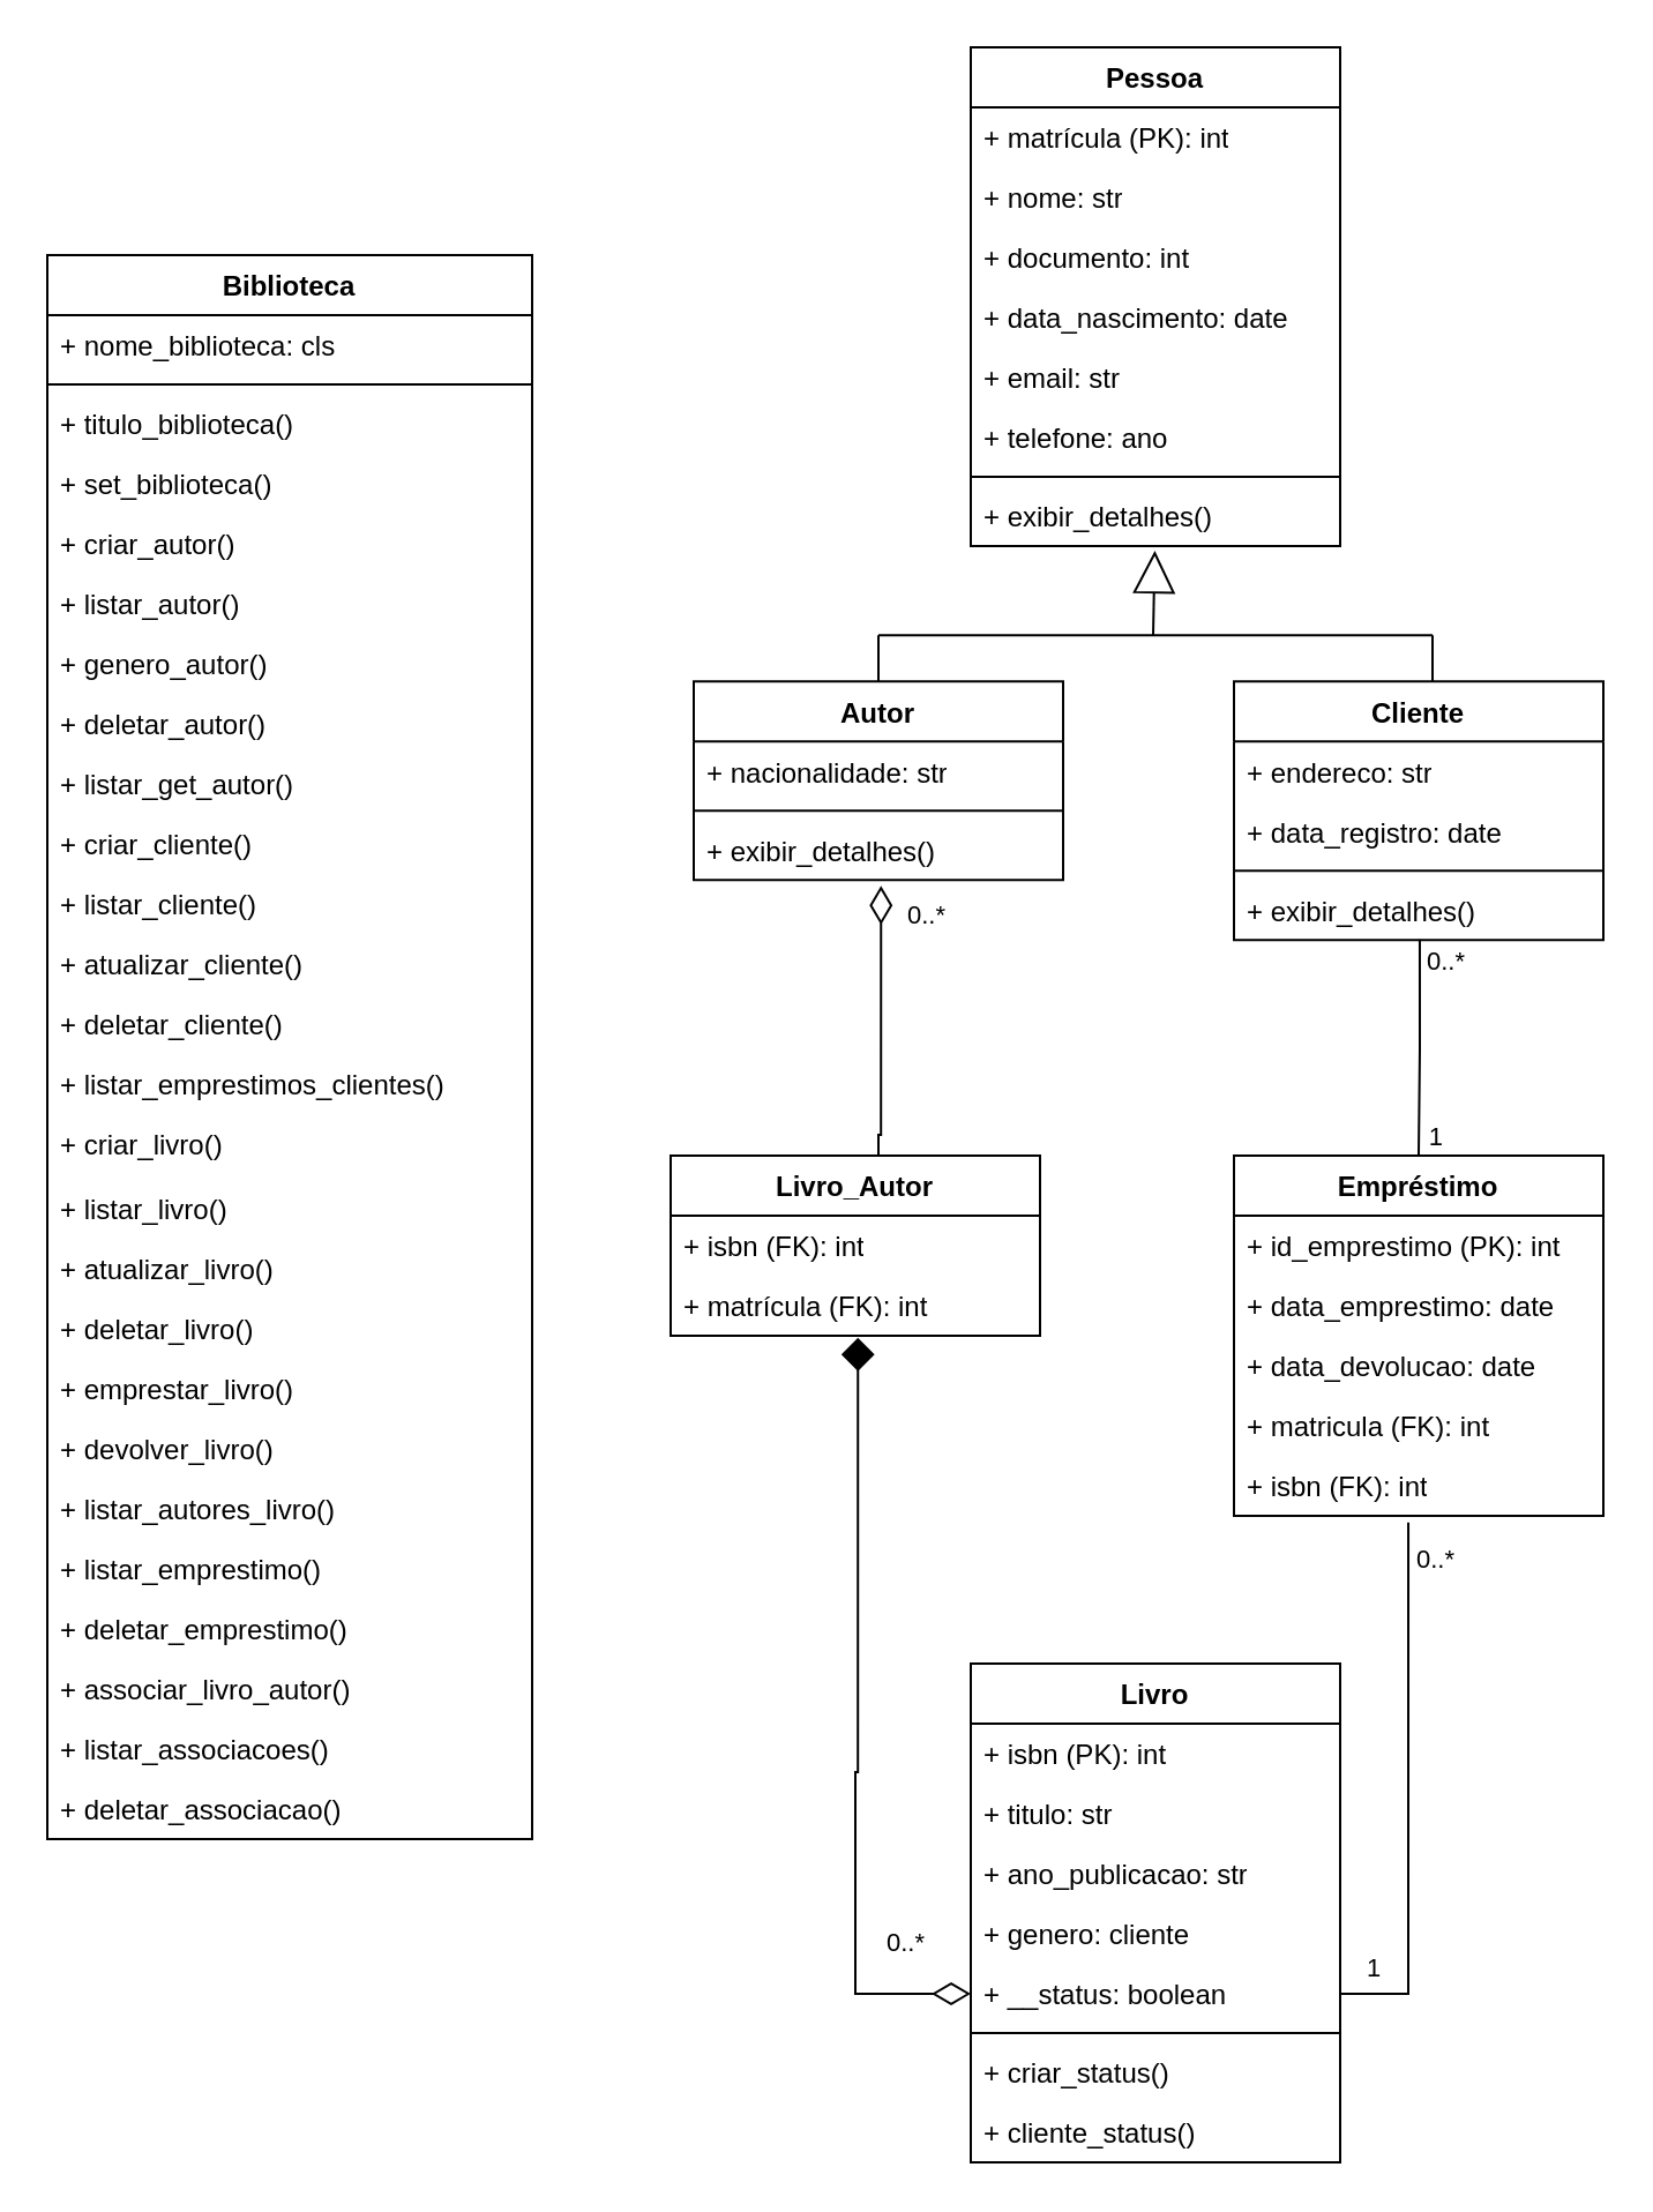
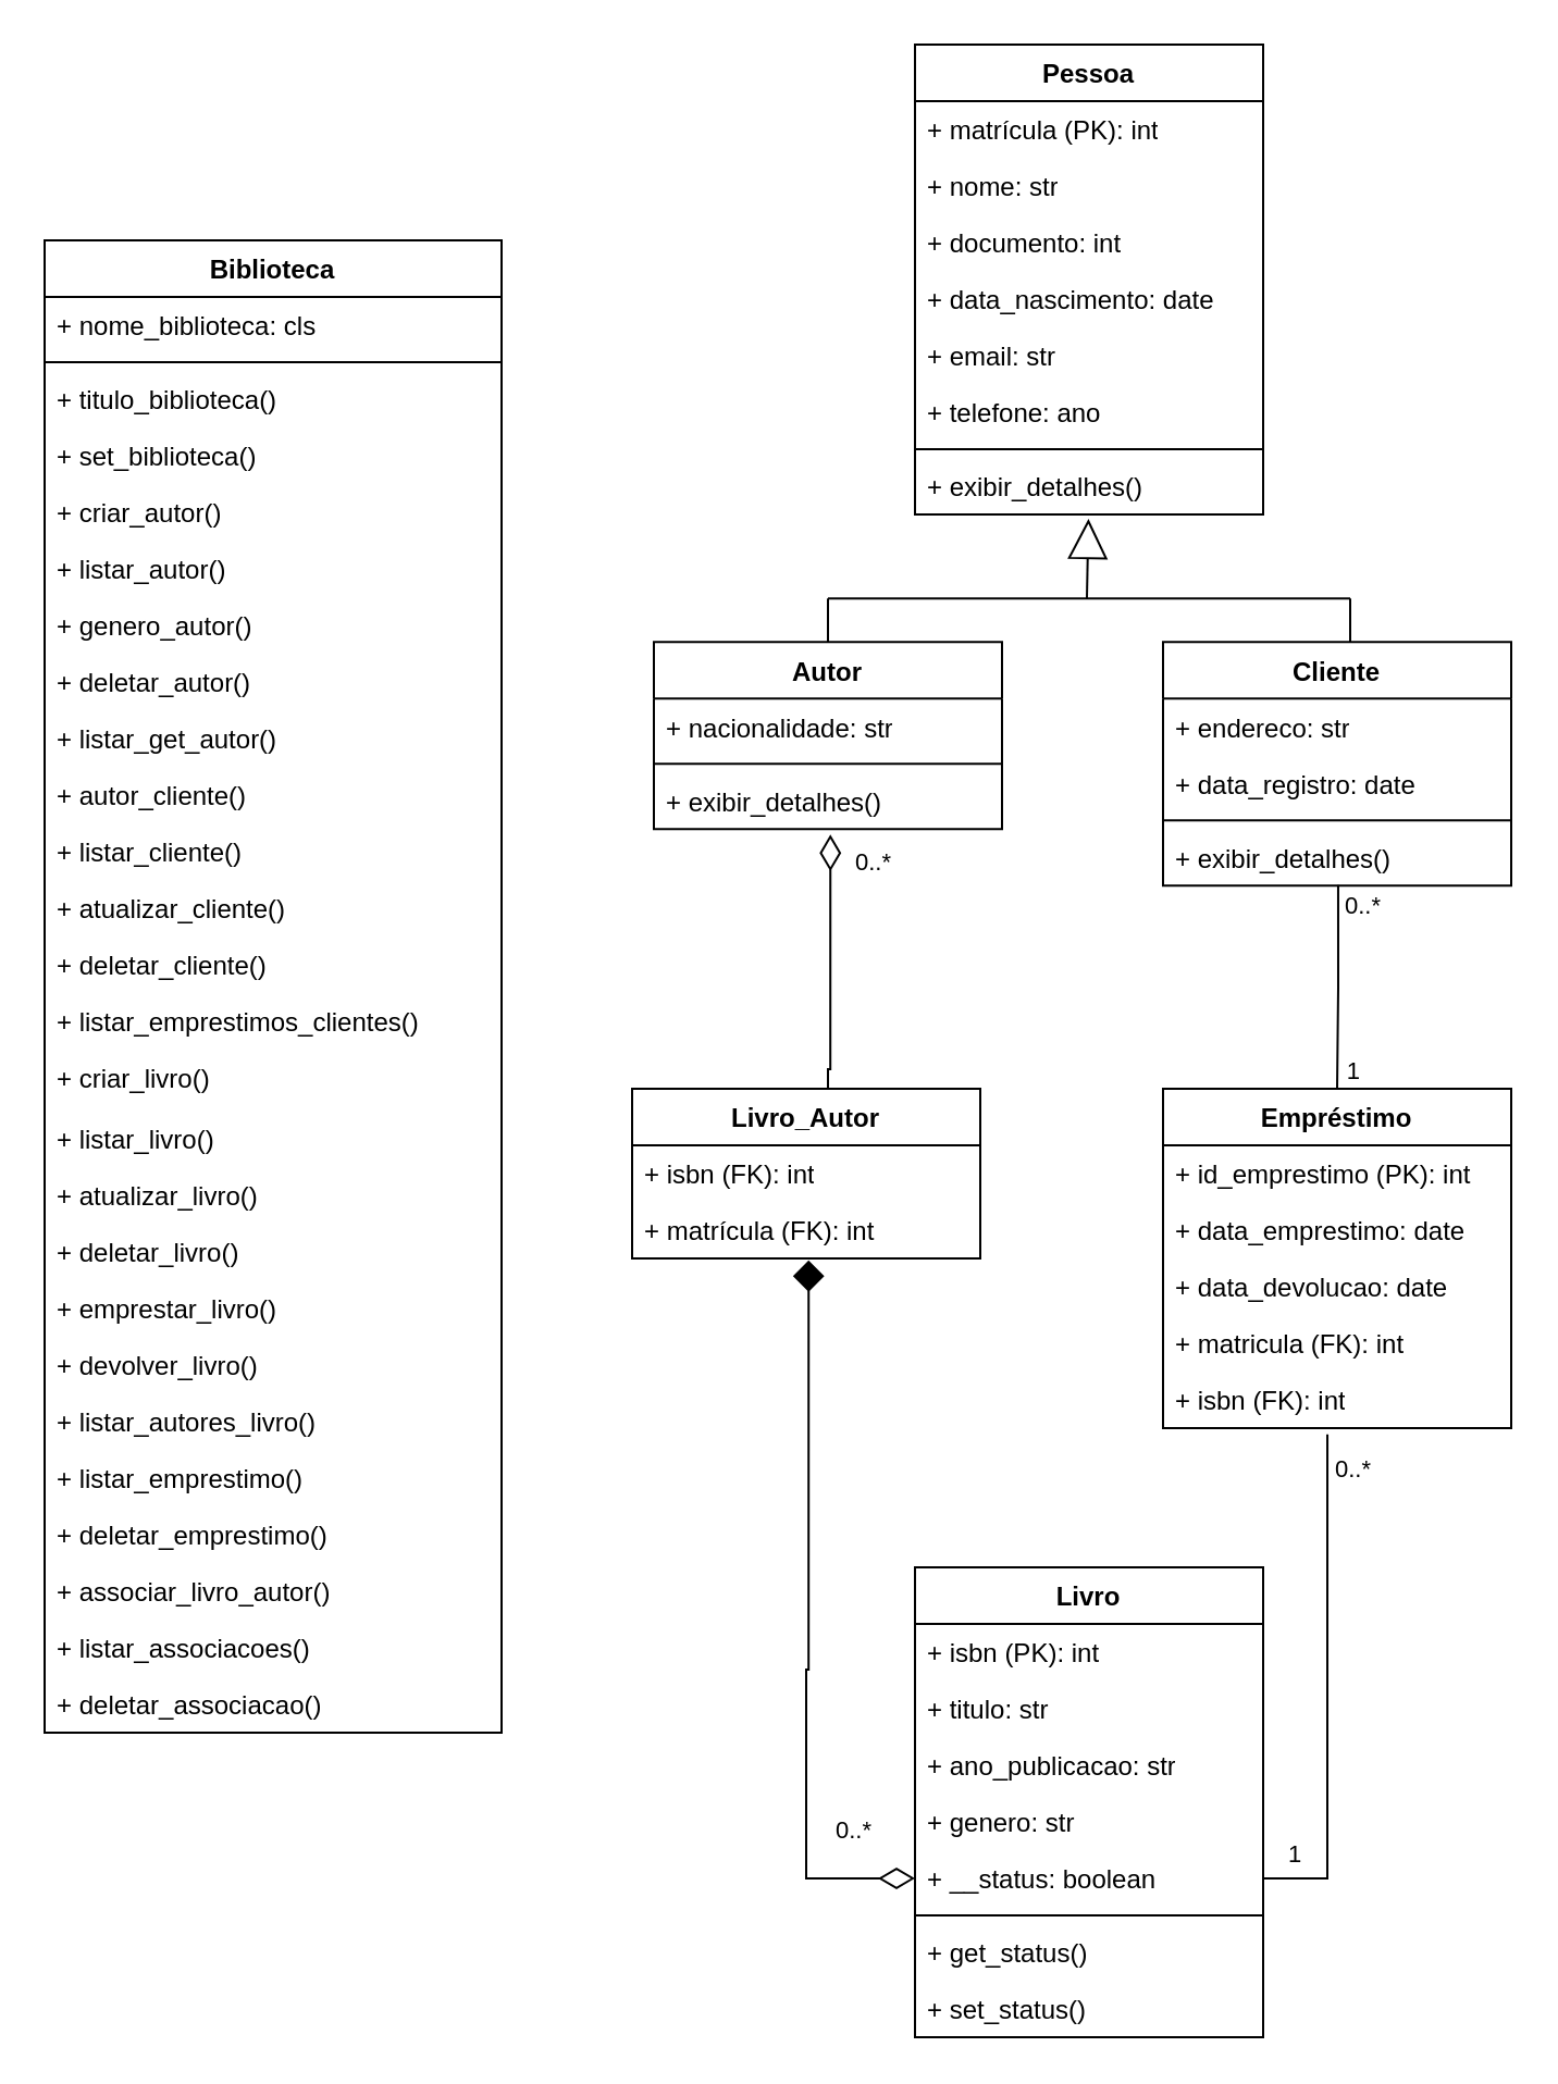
- <mxCell id="61" value="+ criar_cliente()&lt;div&gt;&lt;br&gt;&lt;/div&gt;" style="text;strokeColor=none;fillColor=none;align=left;verticalAlign=top;spacingLeft=4;spacingRight=4;overflow=hidden;rotatable=0;points=[[0,0.5],[1,0.5]];portConstraint=eastwest;whiteSpace=wrap;html=1;" vertex="1" parent="51"><mxGeometry y="242" width="210" height="26" as="geometry" /></mxCell>
+ <mxCell id="61" value="+ autor_cliente()&lt;div&gt;&lt;br&gt;&lt;/div&gt;" style="text;strokeColor=none;fillColor=none;align=left;verticalAlign=top;spacingLeft=4;spacingRight=4;overflow=hidden;rotatable=0;points=[[0,0.5],[1,0.5]];portConstraint=eastwest;whiteSpace=wrap;html=1;" vertex="1" parent="51"><mxGeometry y="242" width="210" height="26" as="geometry" /></mxCell>
- <mxCell id="30" value="+ genero: cliente" style="text;strokeColor=none;fillColor=none;align=left;verticalAlign=top;spacingLeft=4;spacingRight=4;overflow=hidden;rotatable=0;points=[[0,0.5],[1,0.5]];portConstraint=eastwest;whiteSpace=wrap;html=1;" parent="26" vertex="1"><mxGeometry y="104" width="160" height="26" as="geometry" /></mxCell>
+ <mxCell id="30" value="+ genero: str" style="text;strokeColor=none;fillColor=none;align=left;verticalAlign=top;spacingLeft=4;spacingRight=4;overflow=hidden;rotatable=0;points=[[0,0.5],[1,0.5]];portConstraint=eastwest;whiteSpace=wrap;html=1;" parent="26" vertex="1"><mxGeometry y="104" width="160" height="26" as="geometry" /></mxCell>
- <mxCell id="33" value="+ criar_status()" style="text;strokeColor=none;fillColor=none;align=left;verticalAlign=top;spacingLeft=4;spacingRight=4;overflow=hidden;rotatable=0;points=[[0,0.5],[1,0.5]];portConstraint=eastwest;whiteSpace=wrap;html=1;" parent="26" vertex="1"><mxGeometry y="164" width="160" height="26" as="geometry" /></mxCell>
+ <mxCell id="33" value="+ get_status()" style="text;strokeColor=none;fillColor=none;align=left;verticalAlign=top;spacingLeft=4;spacingRight=4;overflow=hidden;rotatable=0;points=[[0,0.5],[1,0.5]];portConstraint=eastwest;whiteSpace=wrap;html=1;" parent="26" vertex="1"><mxGeometry y="164" width="160" height="26" as="geometry" /></mxCell>
- <mxCell id="34" value="+ cliente_status()" style="text;strokeColor=none;fillColor=none;align=left;verticalAlign=top;spacingLeft=4;spacingRight=4;overflow=hidden;rotatable=0;points=[[0,0.5],[1,0.5]];portConstraint=eastwest;whiteSpace=wrap;html=1;" parent="26" vertex="1"><mxGeometry y="190" width="160" height="26" as="geometry" /></mxCell>
+ <mxCell id="34" value="+ set_status()" style="text;strokeColor=none;fillColor=none;align=left;verticalAlign=top;spacingLeft=4;spacingRight=4;overflow=hidden;rotatable=0;points=[[0,0.5],[1,0.5]];portConstraint=eastwest;whiteSpace=wrap;html=1;" parent="26" vertex="1"><mxGeometry y="190" width="160" height="26" as="geometry" /></mxCell>
